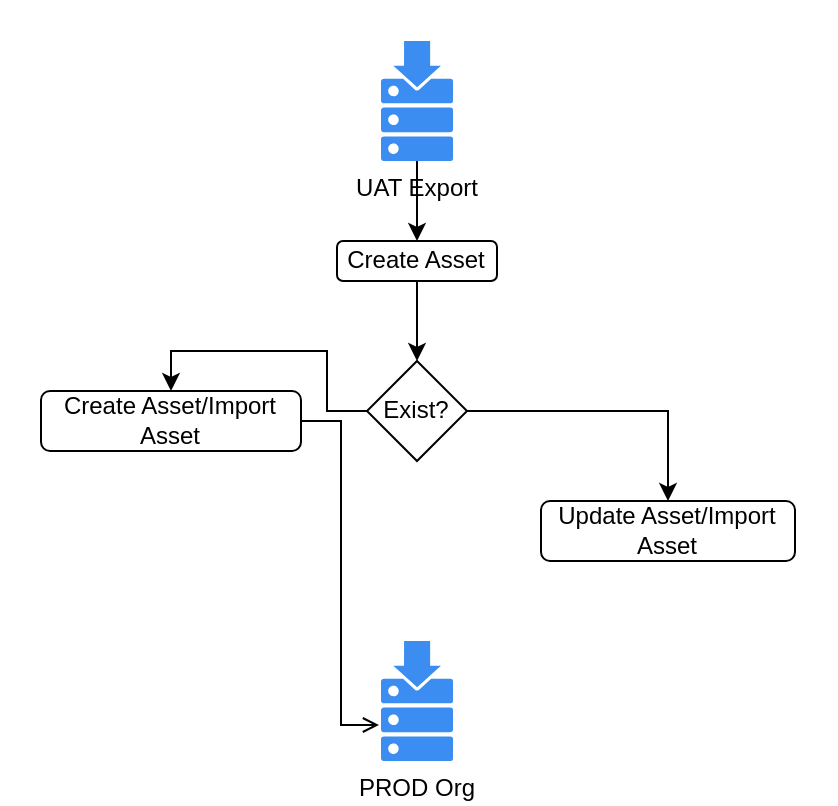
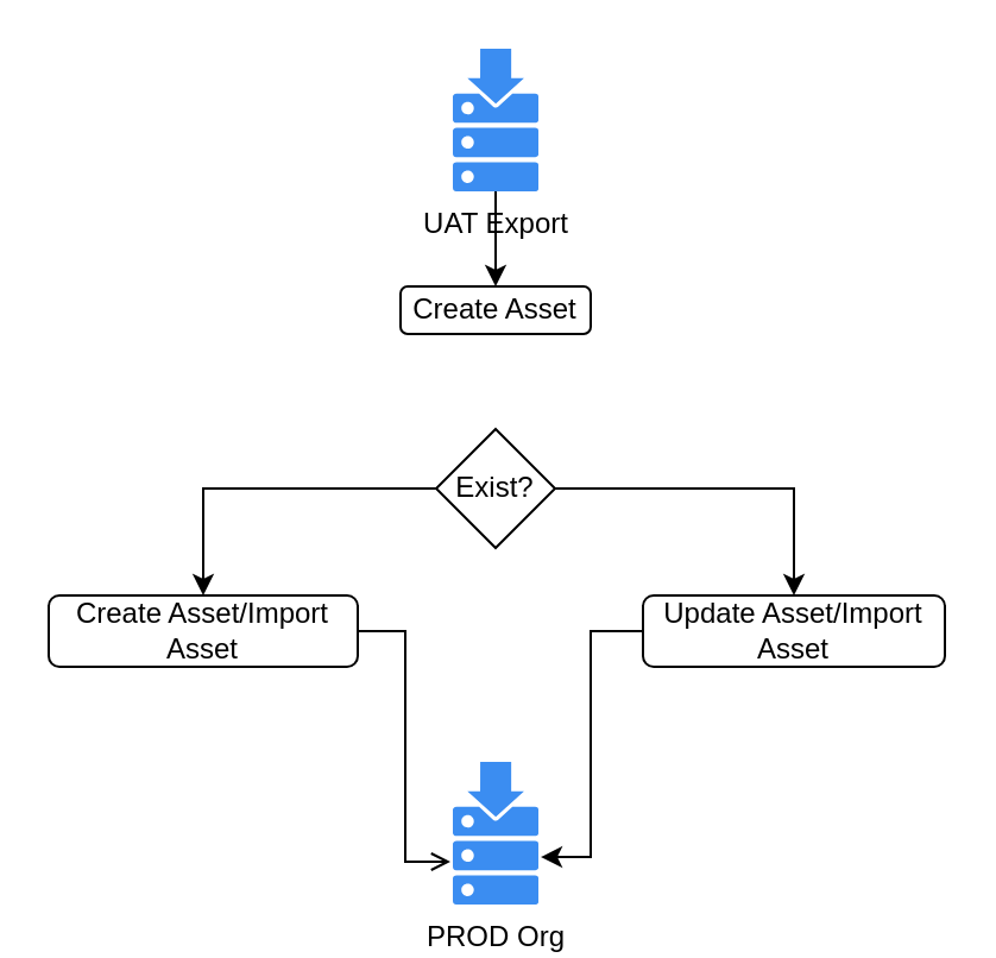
- <mxCell id="5" style="edgeStyle=orthogonalEdgeStyle;rounded=0;orthogonalLoop=1;jettySize=auto;html=1;entryX=0.5;entryY=0;entryDx=0;entryDy=0;" edge="1" parent="1" source="6" target="9"><mxGeometry relative="1" as="geometry" /></mxCell>
- <mxCell id="11" value="Create Asset/Import Asset" style="rounded=1;whiteSpace=wrap;html=1;" vertex="1" parent="1"><mxGeometry x="20" y="195" width="130" height="30" as="geometry" /></mxCell>
+ <mxCell id="11" value="Create Asset/Import Asset" style="rounded=1;whiteSpace=wrap;html=1;" vertex="1" parent="1"><mxGeometry x="20" y="250" width="130" height="30" as="geometry" /></mxCell>
+ <mxCell id="13" style="edgeStyle=orthogonalEdgeStyle;rounded=0;orthogonalLoop=1;jettySize=auto;html=1;entryX=1.028;entryY=0.667;entryDx=0;entryDy=0;entryPerimeter=0;" edge="1" parent="1" source="10" target="4"><mxGeometry relative="1" as="geometry" /></mxCell>
